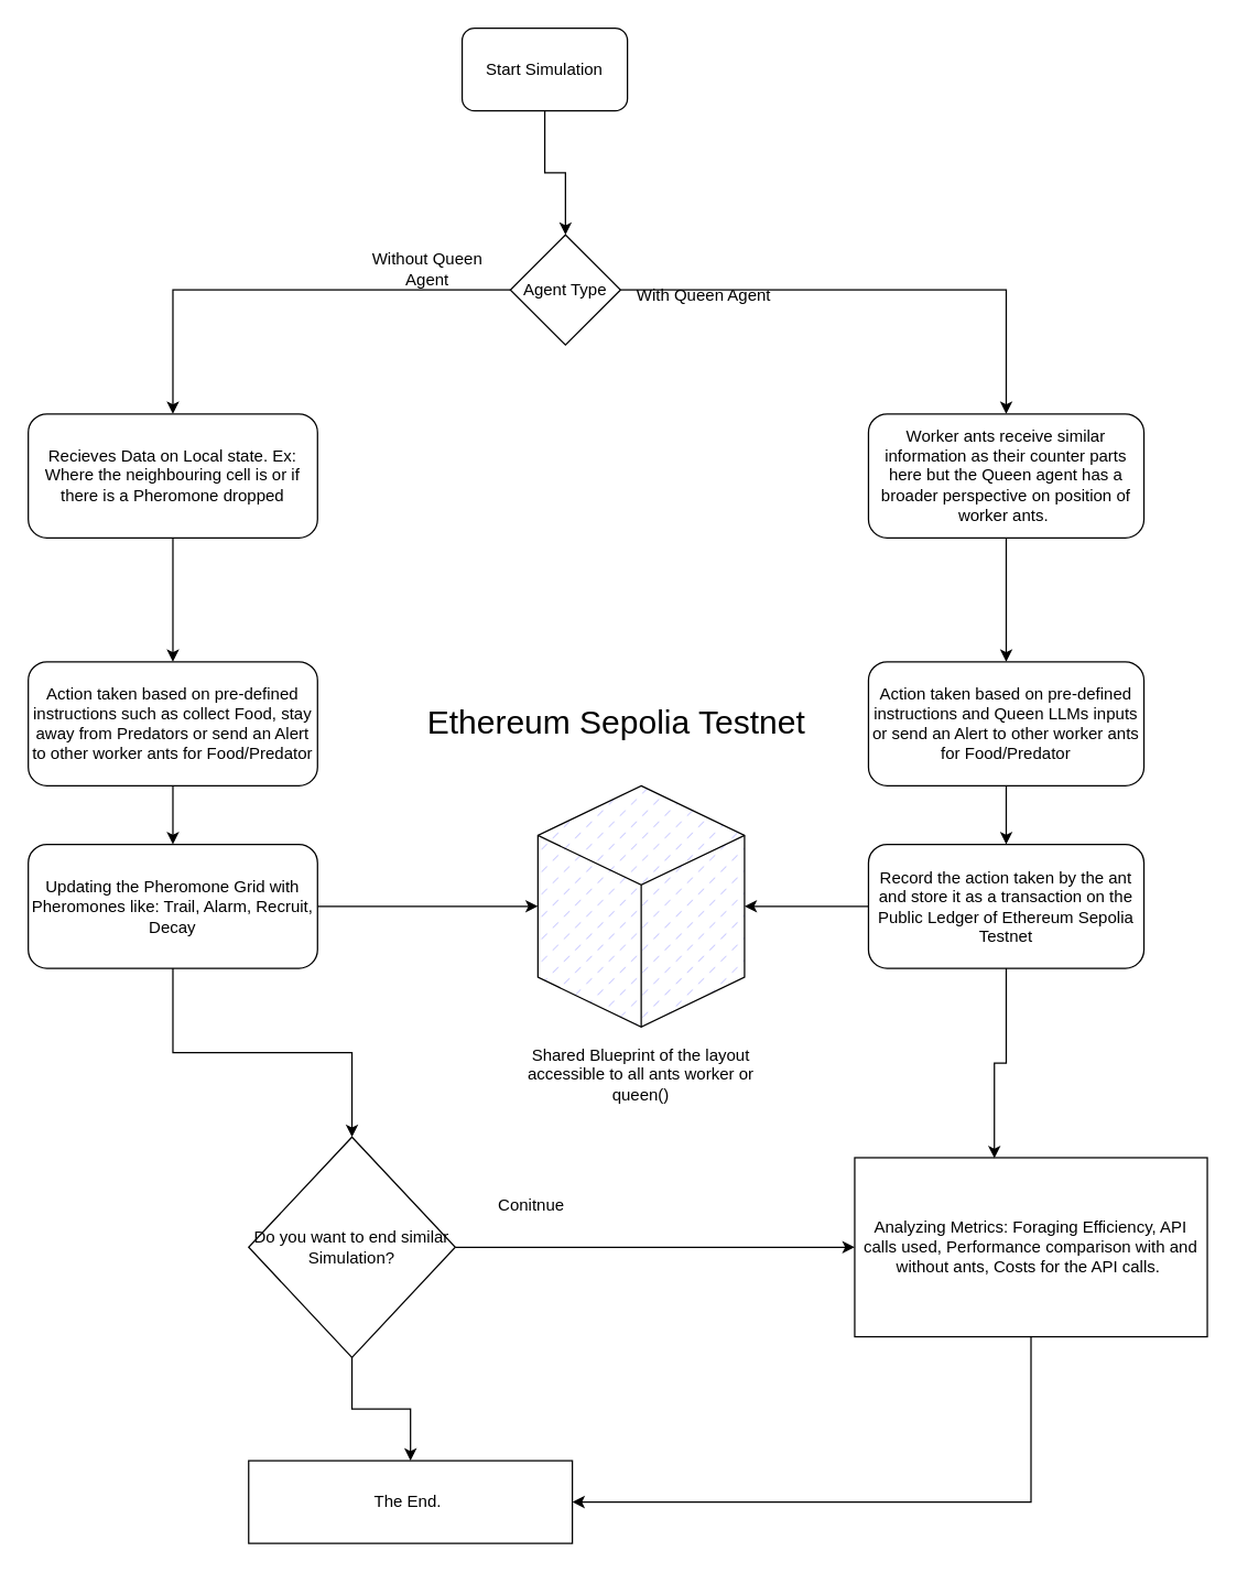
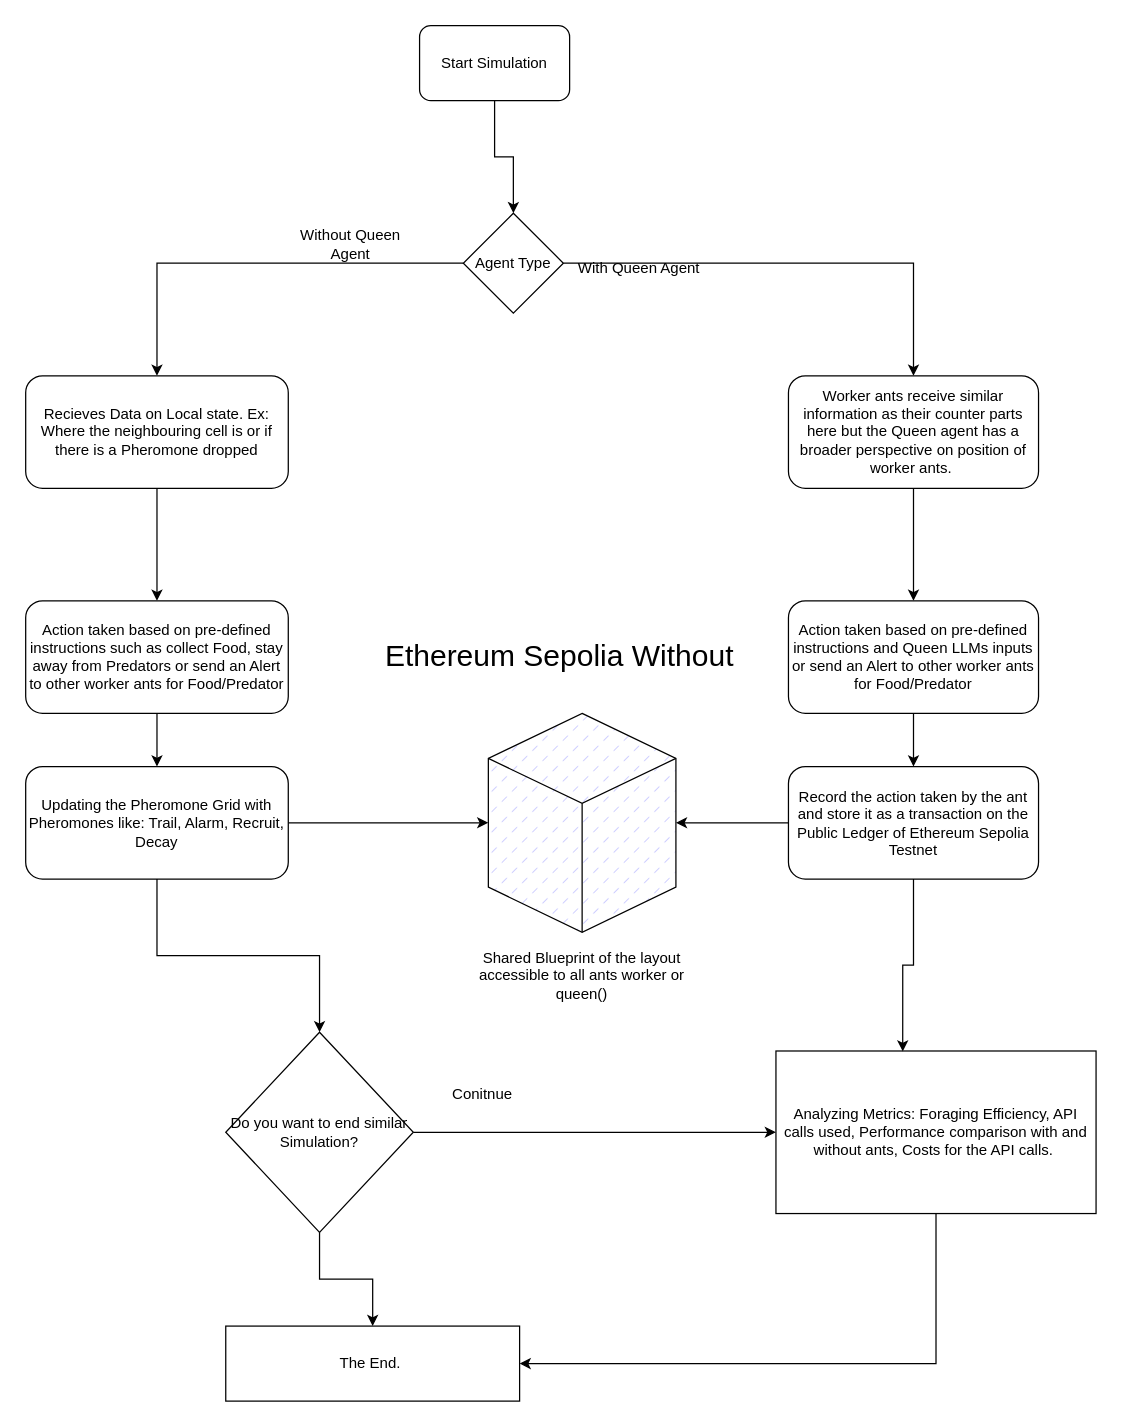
- <mxCell id="25" value="Without Queen Agent" style="text;html=1;align=center;verticalAlign=middle;whiteSpace=wrap;rounded=0;fontColor=#000000;labelBackgroundColor=none;" parent="1" vertex="1"><mxGeometry x="260" y="180" width="100" height="30" as="geometry" /></mxCell>
+ <mxCell id="25" value="Without Queen Agent" style="text;html=1;align=center;verticalAlign=middle;whiteSpace=wrap;rounded=0;fontColor=#000000;labelBackgroundColor=none;" parent="1" vertex="1"><mxGeometry x="230" y="180" width="100" height="30" as="geometry" /></mxCell>
- <mxCell id="28" value="&lt;font style=&quot;font-size: 24px;&quot;&gt;Ethereum Sepolia Testnet&amp;nbsp;&lt;/font&gt;" style="text;html=1;align=center;verticalAlign=middle;resizable=0;points=[];autosize=1;strokeColor=none;fillColor=none;fontColor=#000000;labelBackgroundColor=none;" parent="1" vertex="1"><mxGeometry x="300" y="505" width="300" height="40" as="geometry" /></mxCell>
+ <mxCell id="28" value="&lt;font style=&quot;font-size: 24px;&quot;&gt;Ethereum Sepolia Without&amp;nbsp;&lt;/font&gt;" style="text;html=1;align=center;verticalAlign=middle;resizable=0;points=[];autosize=1;strokeColor=none;fillColor=none;fontColor=#000000;labelBackgroundColor=none;" parent="1" vertex="1"><mxGeometry x="300" y="505" width="300" height="40" as="geometry" /></mxCell>
